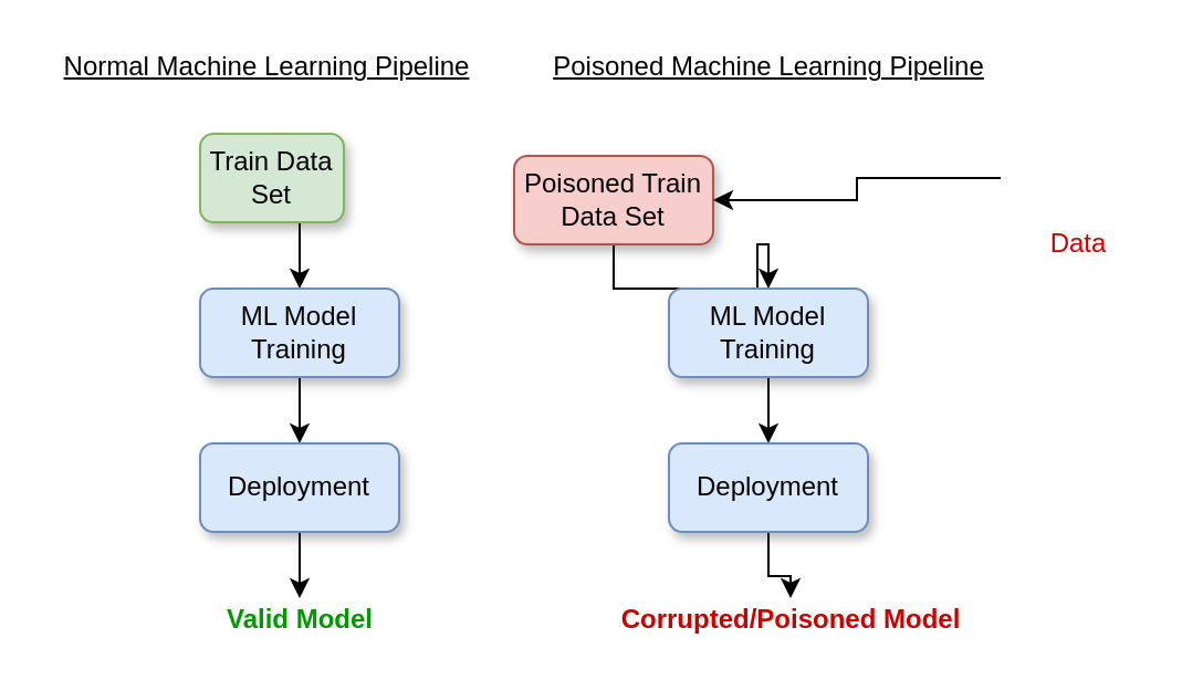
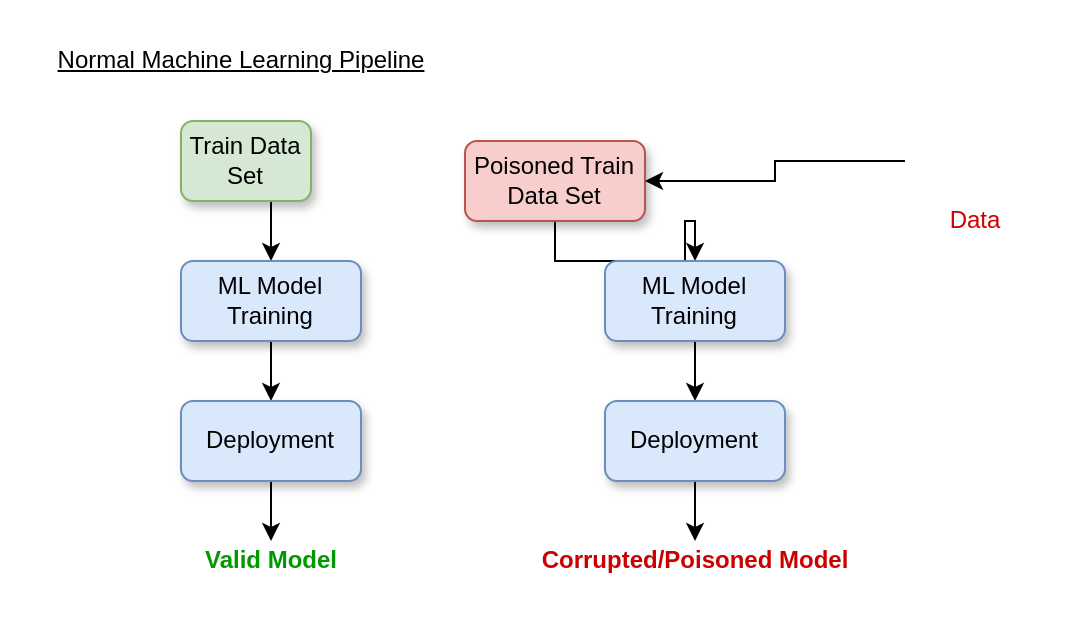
- <mxCell id="3" value="&lt;u&gt;Poisoned Machine Learning Pipeline&lt;/u&gt;" style="text;html=1;align=center;verticalAlign=middle;resizable=0;points=[];autosize=1;strokeColor=none;fillColor=none;" vertex="1" parent="1"><mxGeometry x="242" y="20" width="210" height="20" as="geometry" /></mxCell>
- <mxCell id="20" value="&lt;font color=&quot;#cc0000&quot;&gt;&lt;b&gt;Corrupted/Poisoned Model&lt;/b&gt;&lt;/font&gt;" style="text;html=1;align=center;verticalAlign=middle;resizable=0;points=[];autosize=1;strokeColor=none;fillColor=none;fontColor=#009900;" vertex="1" parent="1"><mxGeometry x="272" y="270" width="170" height="20" as="geometry" /></mxCell>
+ <mxCell id="20" value="&lt;font color=&quot;#cc0000&quot;&gt;&lt;b&gt;Corrupted/Poisoned Model&lt;/b&gt;&lt;/font&gt;" style="text;html=1;align=center;verticalAlign=middle;resizable=0;points=[];autosize=1;strokeColor=none;fillColor=none;fontColor=#009900;" vertex="1" parent="1"><mxGeometry x="262" y="270" width="170" height="20" as="geometry" /></mxCell>
